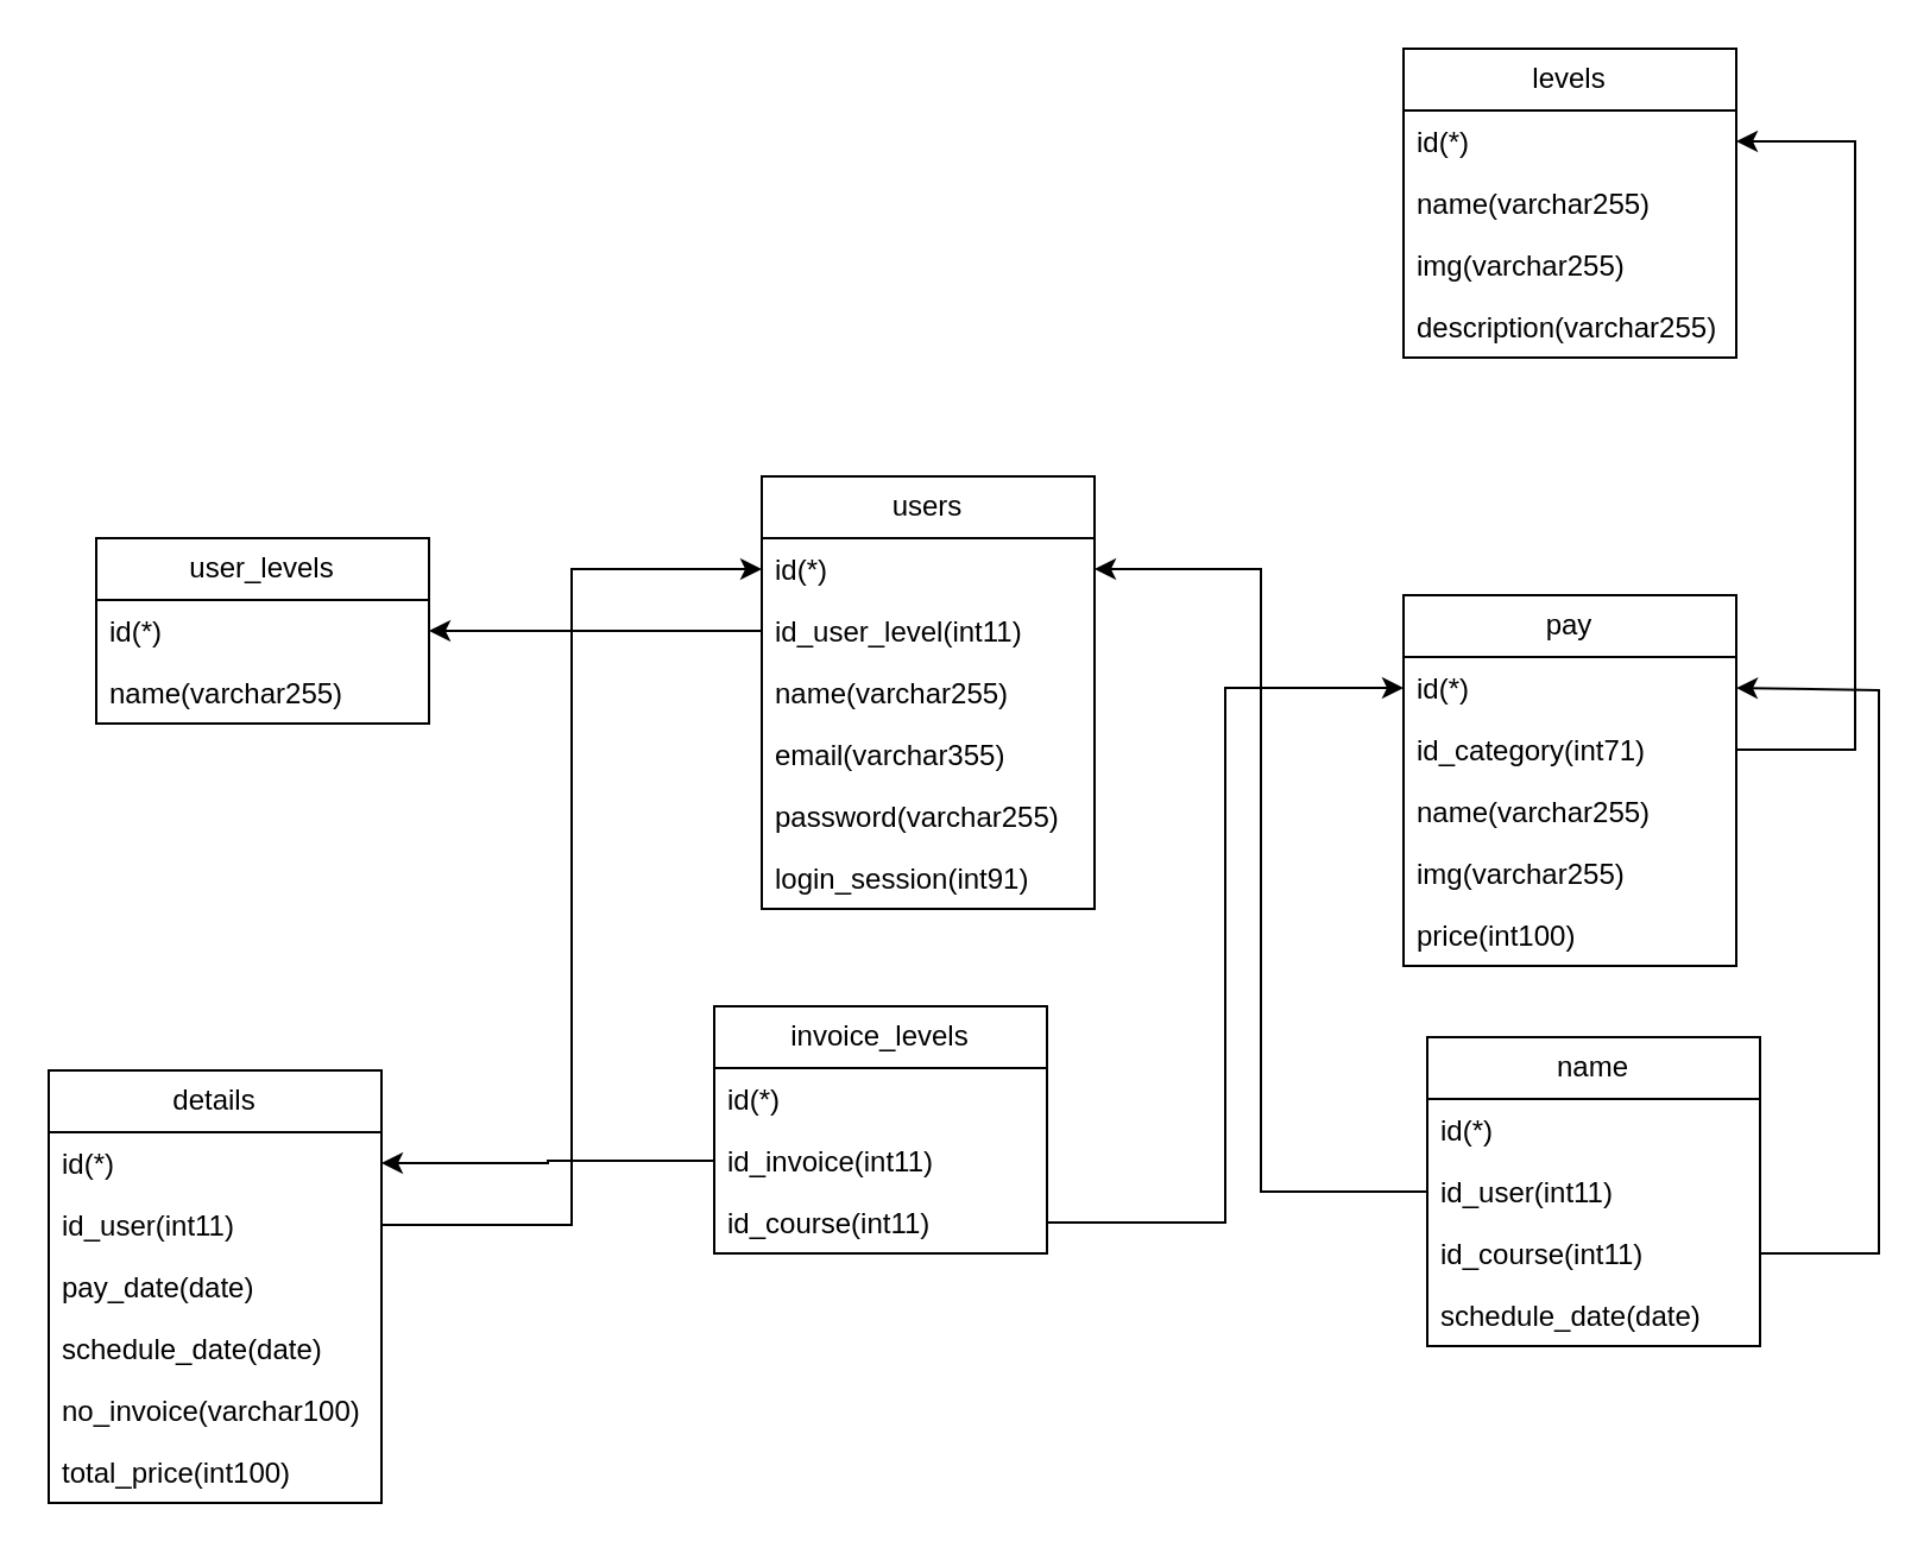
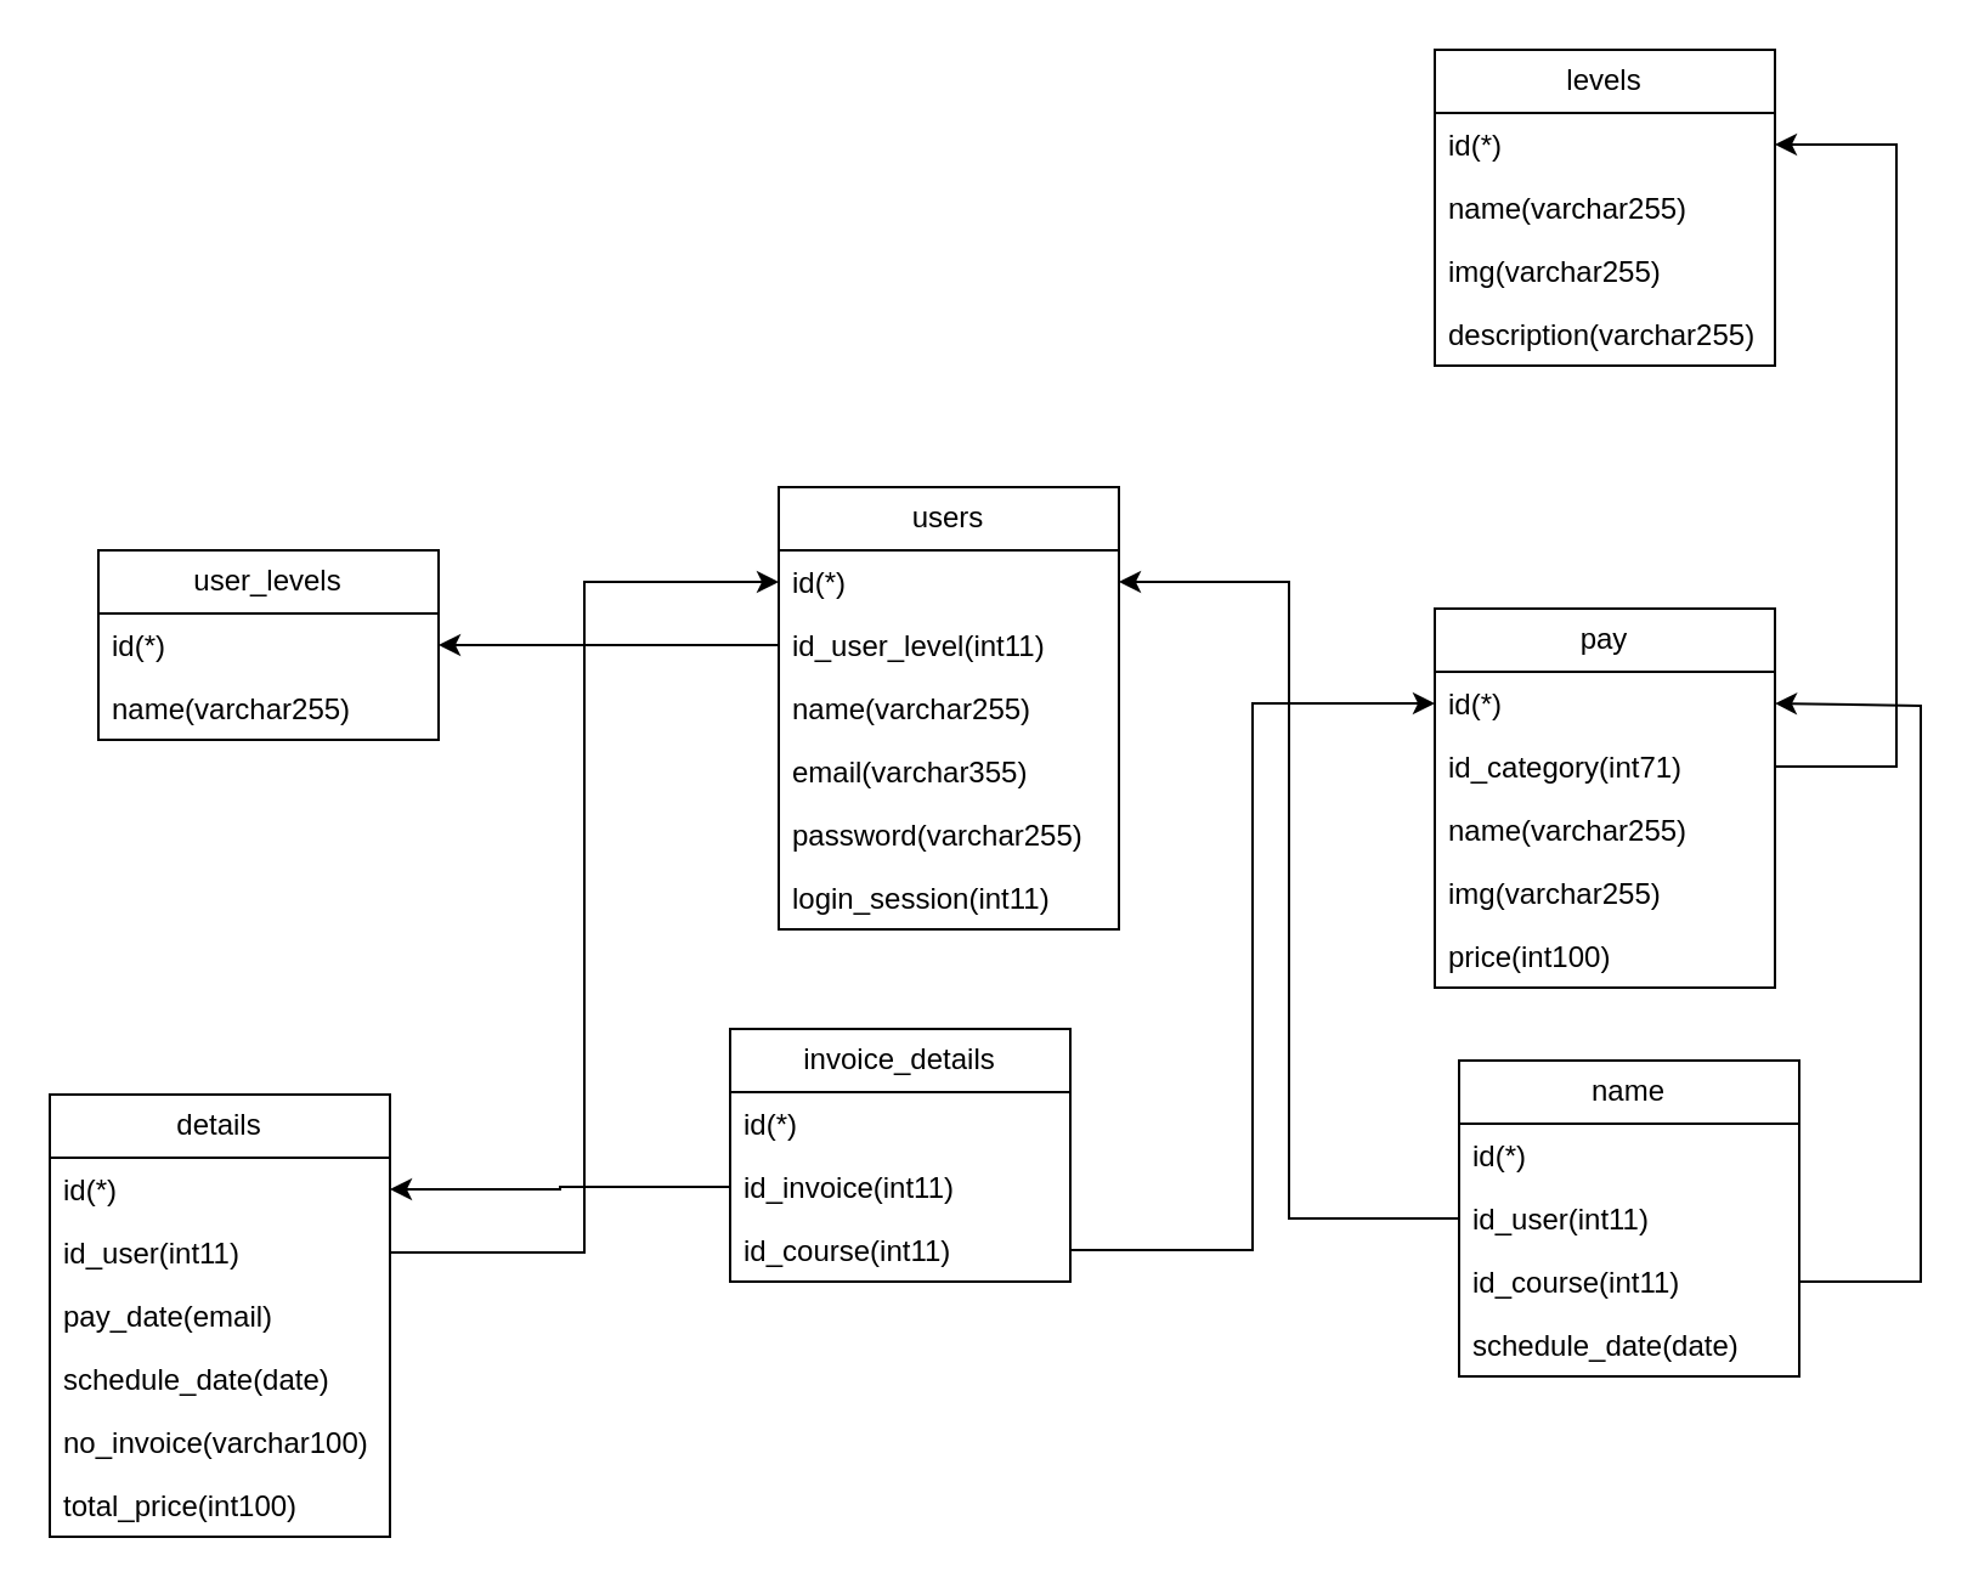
- <mxCell id="8" value="login_session(int91)" style="text;strokeColor=none;fillColor=none;align=left;verticalAlign=top;spacingLeft=4;spacingRight=4;overflow=hidden;rotatable=0;points=[[0,0.5],[1,0.5]];portConstraint=eastwest;whiteSpace=wrap;html=1;" parent="2" vertex="1"><mxGeometry y="156" width="140" height="26" as="geometry" /></mxCell>
+ <mxCell id="8" value="login_session(int11)" style="text;strokeColor=none;fillColor=none;align=left;verticalAlign=top;spacingLeft=4;spacingRight=4;overflow=hidden;rotatable=0;points=[[0,0.5],[1,0.5]];portConstraint=eastwest;whiteSpace=wrap;html=1;" parent="2" vertex="1"><mxGeometry y="156" width="140" height="26" as="geometry" /></mxCell>
- <mxCell id="27" value="invoice_levels" style="swimlane;fontStyle=0;childLayout=stackLayout;horizontal=1;startSize=26;fillColor=none;horizontalStack=0;resizeParent=1;resizeParentMax=0;resizeLast=0;collapsible=1;marginBottom=0;whiteSpace=wrap;html=1;" parent="1" vertex="1"><mxGeometry x="300" y="423" width="140" height="104" as="geometry" /></mxCell>
+ <mxCell id="27" value="invoice_details" style="swimlane;fontStyle=0;childLayout=stackLayout;horizontal=1;startSize=26;fillColor=none;horizontalStack=0;resizeParent=1;resizeParentMax=0;resizeLast=0;collapsible=1;marginBottom=0;whiteSpace=wrap;html=1;" parent="1" vertex="1"><mxGeometry x="300" y="423" width="140" height="104" as="geometry" /></mxCell>
- <mxCell id="23" value="pay_date(date)" style="text;strokeColor=none;fillColor=none;align=left;verticalAlign=top;spacingLeft=4;spacingRight=4;overflow=hidden;rotatable=0;points=[[0,0.5],[1,0.5]];portConstraint=eastwest;whiteSpace=wrap;html=1;" parent="20" vertex="1"><mxGeometry y="78" width="140" height="26" as="geometry" /></mxCell>
+ <mxCell id="23" value="pay_date(email)" style="text;strokeColor=none;fillColor=none;align=left;verticalAlign=top;spacingLeft=4;spacingRight=4;overflow=hidden;rotatable=0;points=[[0,0.5],[1,0.5]];portConstraint=eastwest;whiteSpace=wrap;html=1;" parent="20" vertex="1"><mxGeometry y="78" width="140" height="26" as="geometry" /></mxCell>
